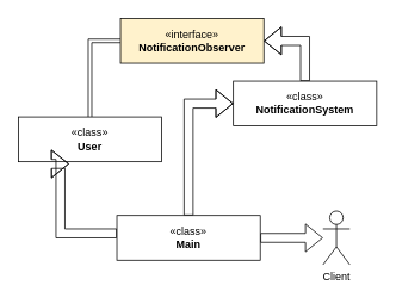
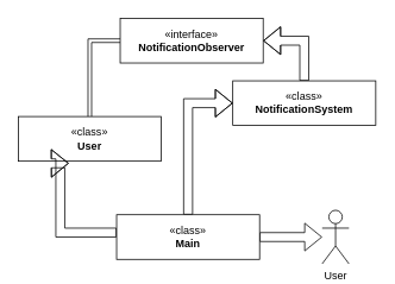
- <mxCell id="2" value="«interface»&lt;br&gt;&lt;b&gt;NotificationObserver&lt;/b&gt;" style="html=1;whiteSpace=wrap;fillColor=#fff2cc;" parent="1" vertex="1"><mxGeometry x="134" y="20" width="160" height="50" as="geometry" /></mxCell>
+ <mxCell id="2" value="«interface»&lt;br&gt;&lt;b&gt;NotificationObserver&lt;/b&gt;" style="html=1;whiteSpace=wrap;" parent="1" vertex="1"><mxGeometry x="134" y="20" width="160" height="50" as="geometry" /></mxCell>
- <mxCell id="11" value="Client" style="shape=umlActor;verticalLabelPosition=bottom;verticalAlign=top;html=1;" parent="1" vertex="1"><mxGeometry x="360" y="235" width="30" height="60" as="geometry" /></mxCell>
+ <mxCell id="11" value="User" style="shape=umlActor;verticalLabelPosition=bottom;verticalAlign=top;html=1;" parent="1" vertex="1"><mxGeometry x="360" y="235" width="30" height="60" as="geometry" /></mxCell>
